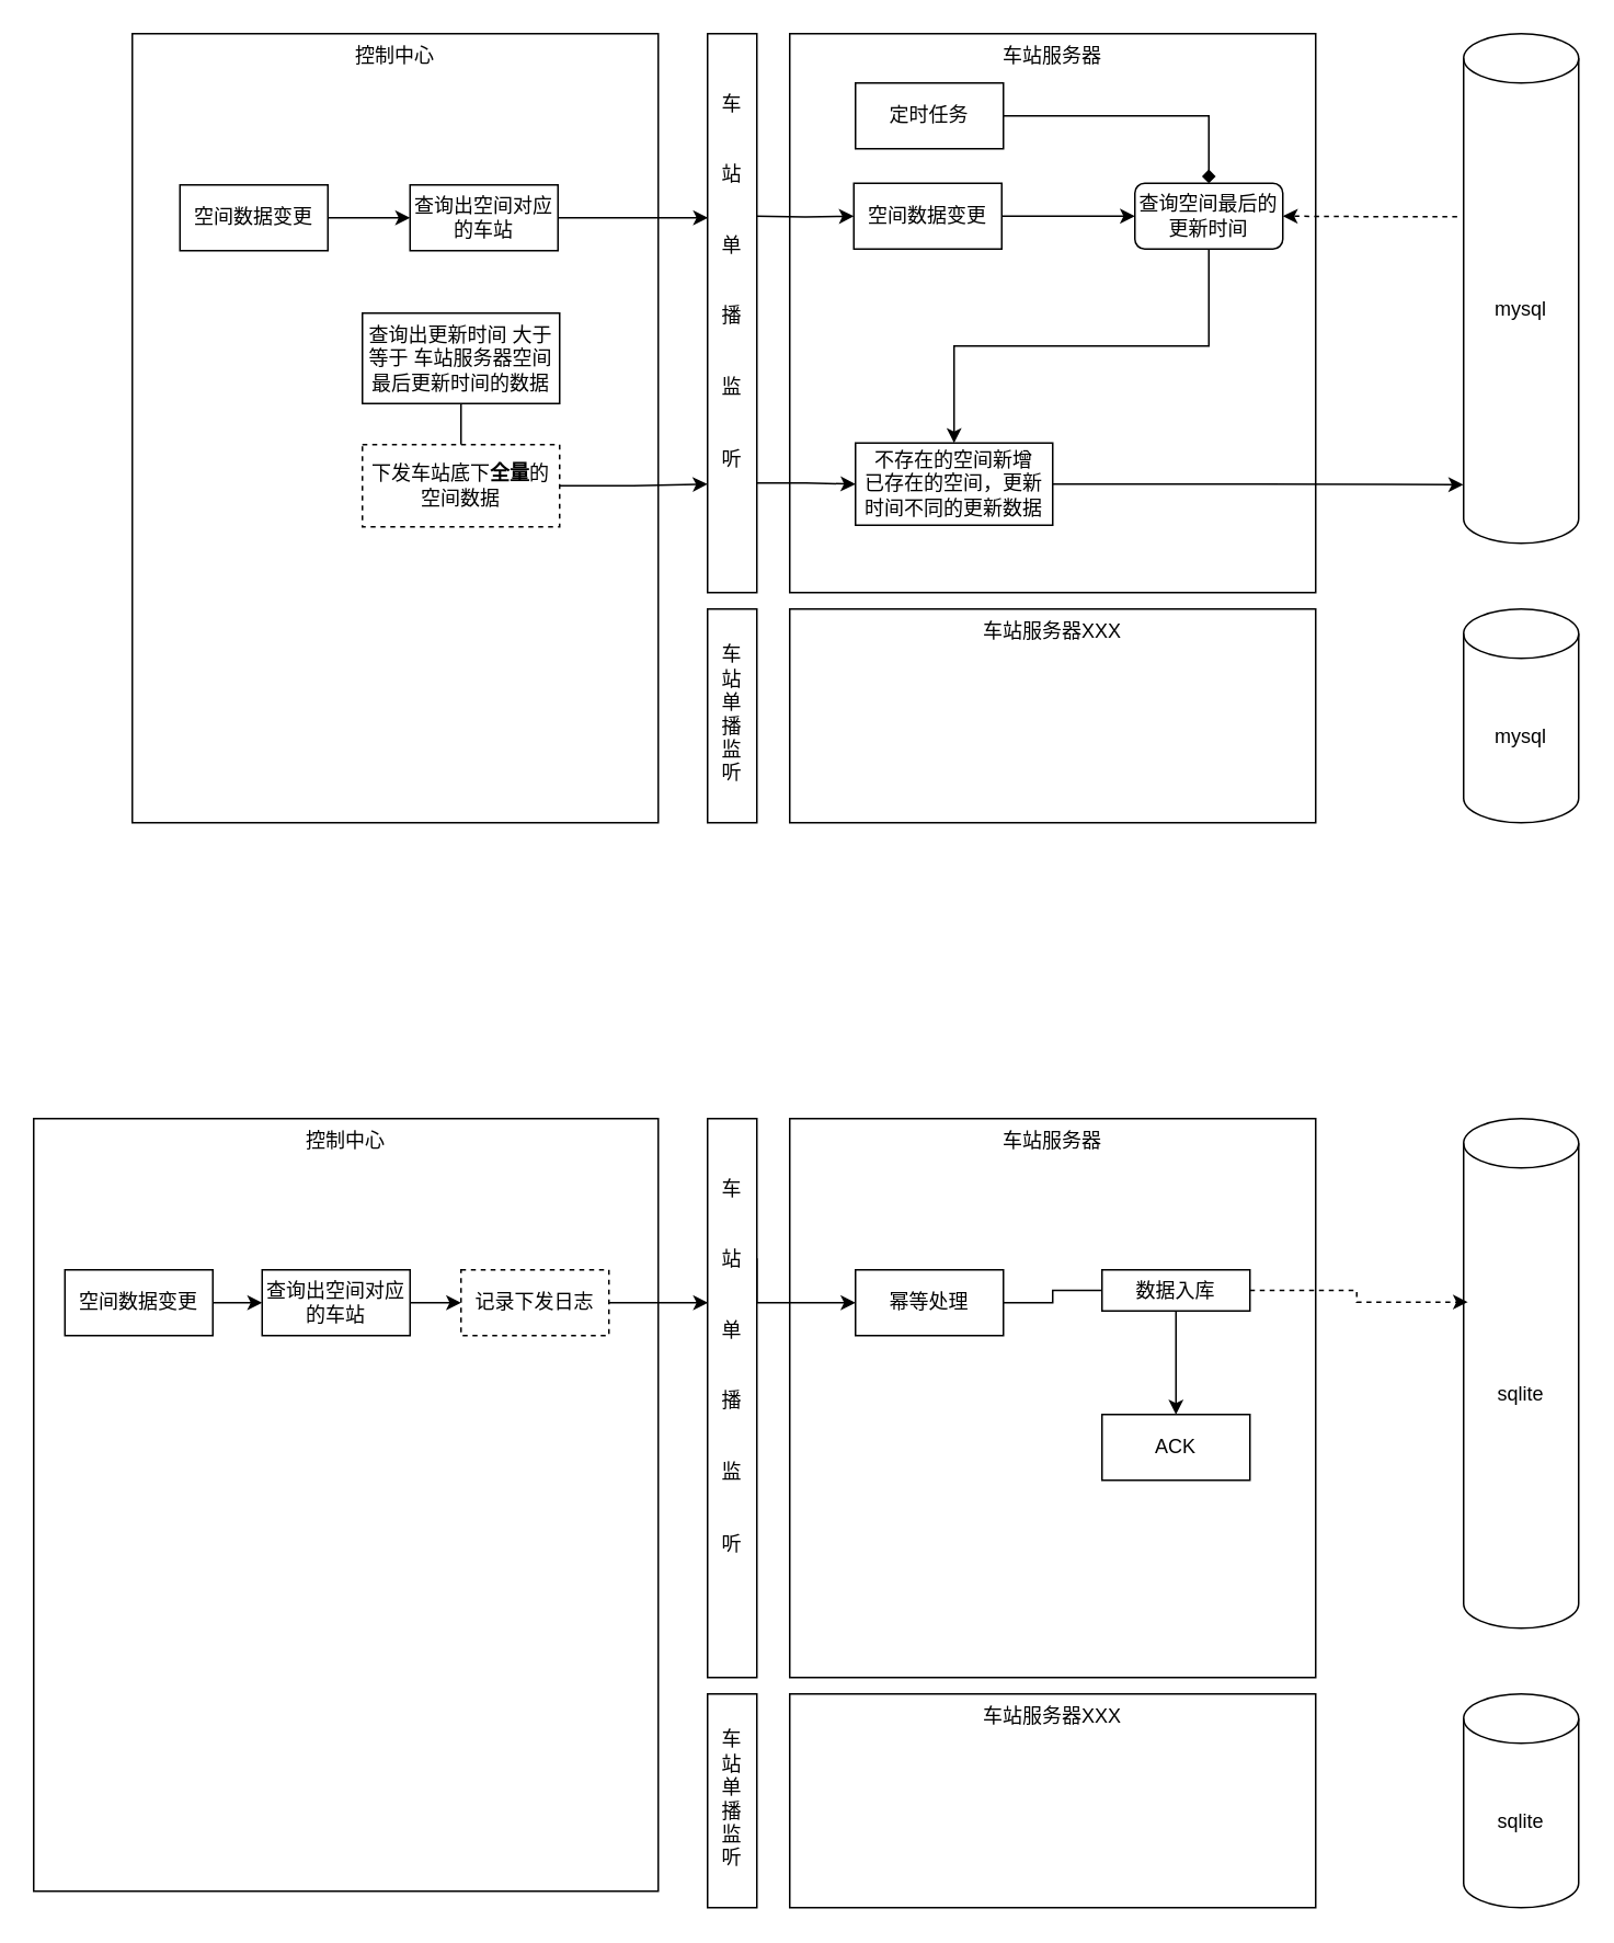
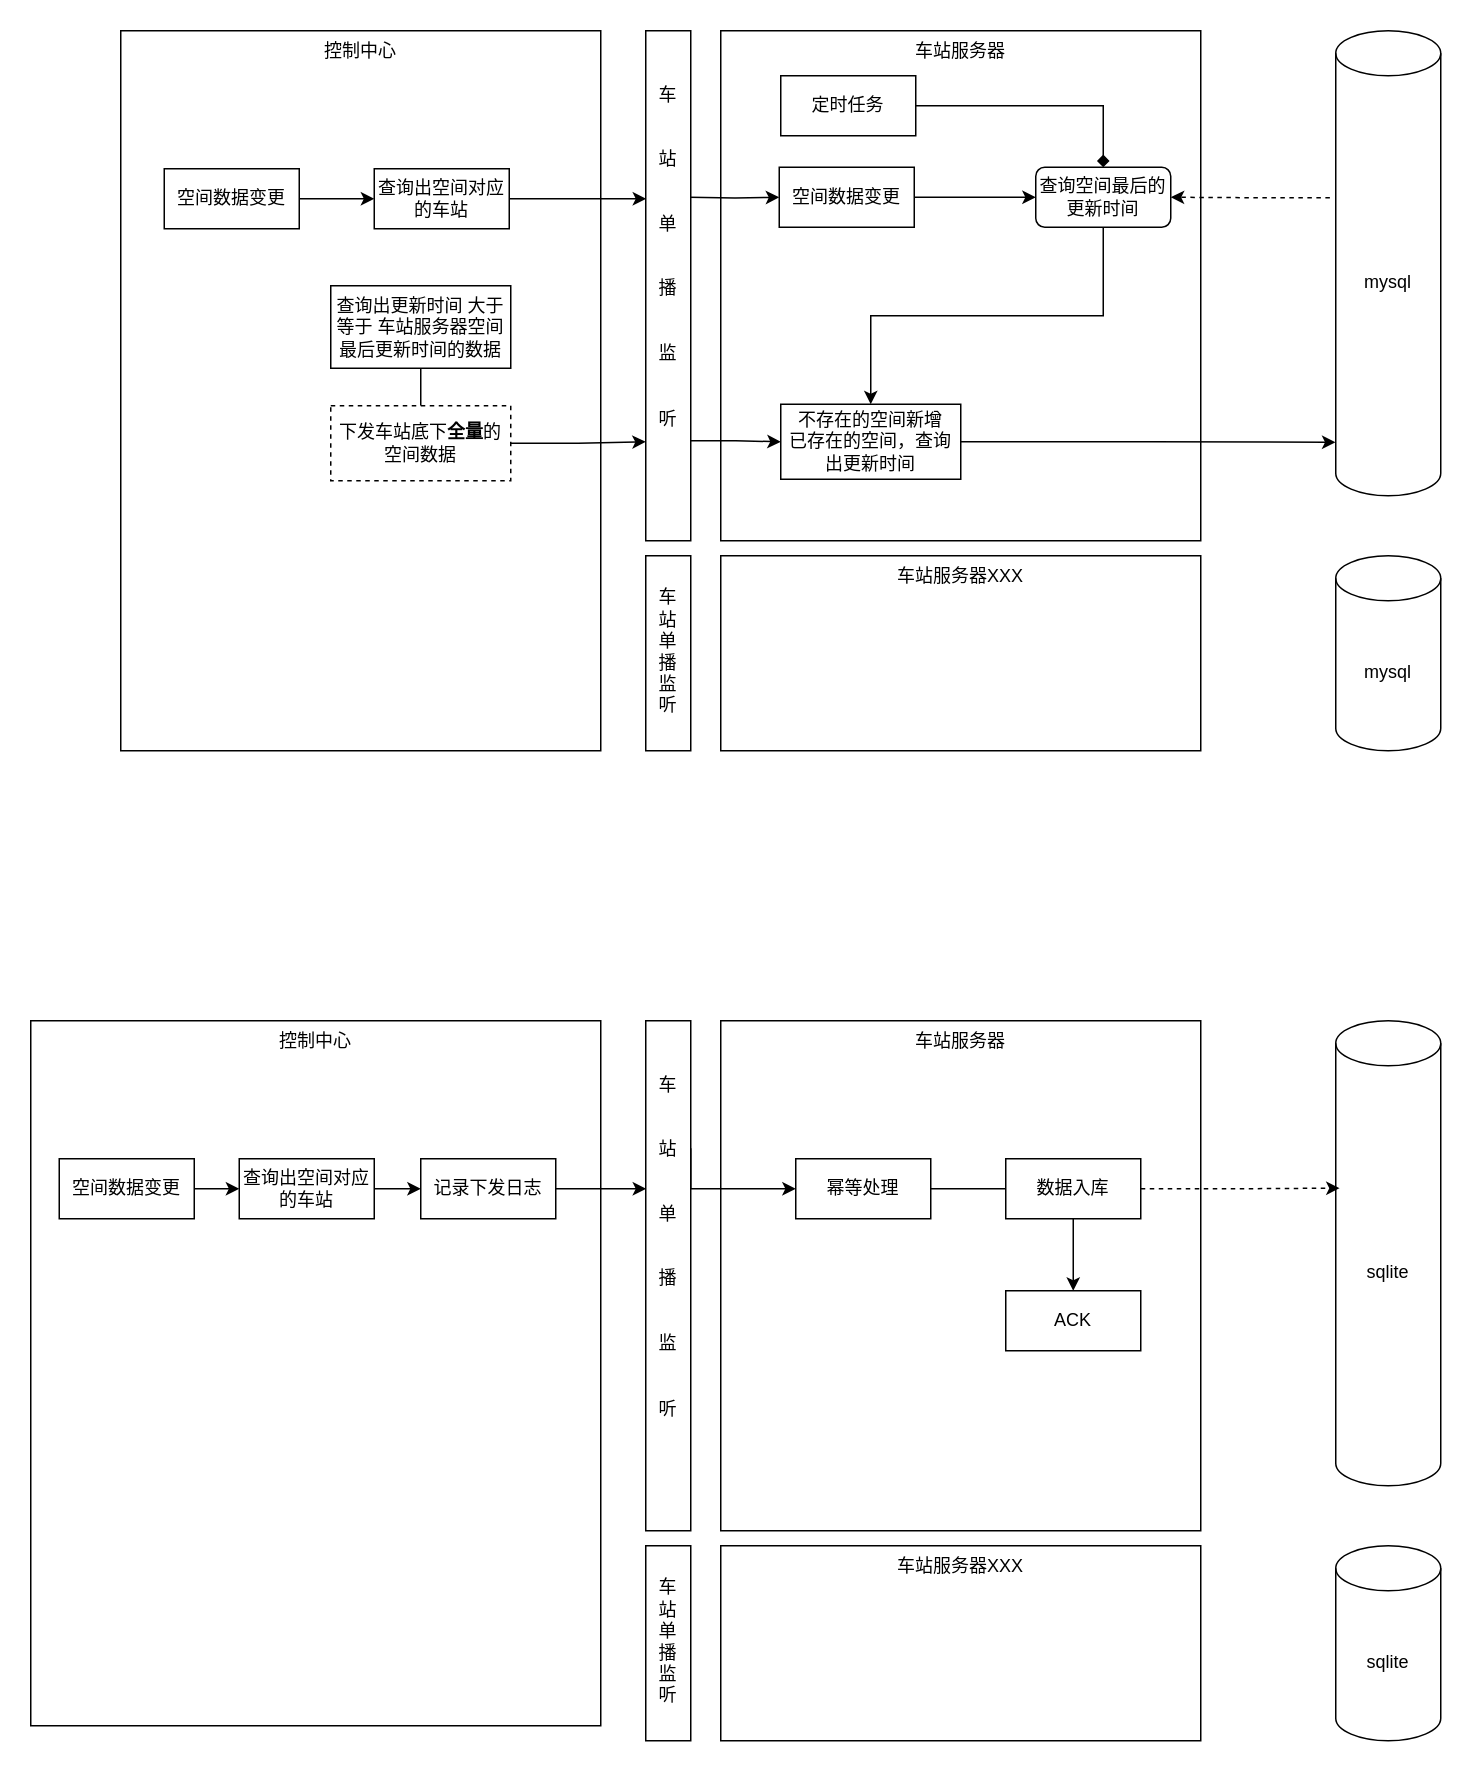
- <mxCell id="24" value="不存在的空间新增&lt;br&gt;已存在的空间，更新时间不同的更新数据" style="rounded=0;whiteSpace=wrap;html=1;" vertex="1" parent="1"><mxGeometry x="520" y="269" width="120" height="50" as="geometry" /></mxCell>
+ <mxCell id="24" value="不存在的空间新增&lt;br&gt;已存在的空间，查询出更新时间" style="rounded=0;whiteSpace=wrap;html=1;" vertex="1" parent="1"><mxGeometry x="520" y="269" width="120" height="50" as="geometry" /></mxCell>
- <mxCell id="45" value="数据入库" style="rounded=0;whiteSpace=wrap;html=1;" vertex="1" parent="1"><mxGeometry x="670" y="772" width="90" height="25" as="geometry" /></mxCell>
+ <mxCell id="45" value="数据入库" style="rounded=0;whiteSpace=wrap;html=1;" vertex="1" parent="1"><mxGeometry x="670" y="772" width="90" height="40" as="geometry" /></mxCell>
- <mxCell id="47" value="记录下发日志" style="rounded=0;whiteSpace=wrap;html=1;dashed=1;" vertex="1" parent="1"><mxGeometry x="280" y="772" width="90" height="40" as="geometry" /></mxCell>
+ <mxCell id="47" value="记录下发日志" style="rounded=0;whiteSpace=wrap;html=1;" vertex="1" parent="1"><mxGeometry x="280" y="772" width="90" height="40" as="geometry" /></mxCell>
- <mxCell id="42" value="幂等处理" style="rounded=0;whiteSpace=wrap;html=1;" vertex="1" parent="1"><mxGeometry x="520" y="772" width="90" height="40" as="geometry" /></mxCell>
+ <mxCell id="42" value="幂等处理" style="rounded=0;whiteSpace=wrap;html=1;" vertex="1" parent="1"><mxGeometry x="530" y="772" width="90" height="40" as="geometry" /></mxCell>
